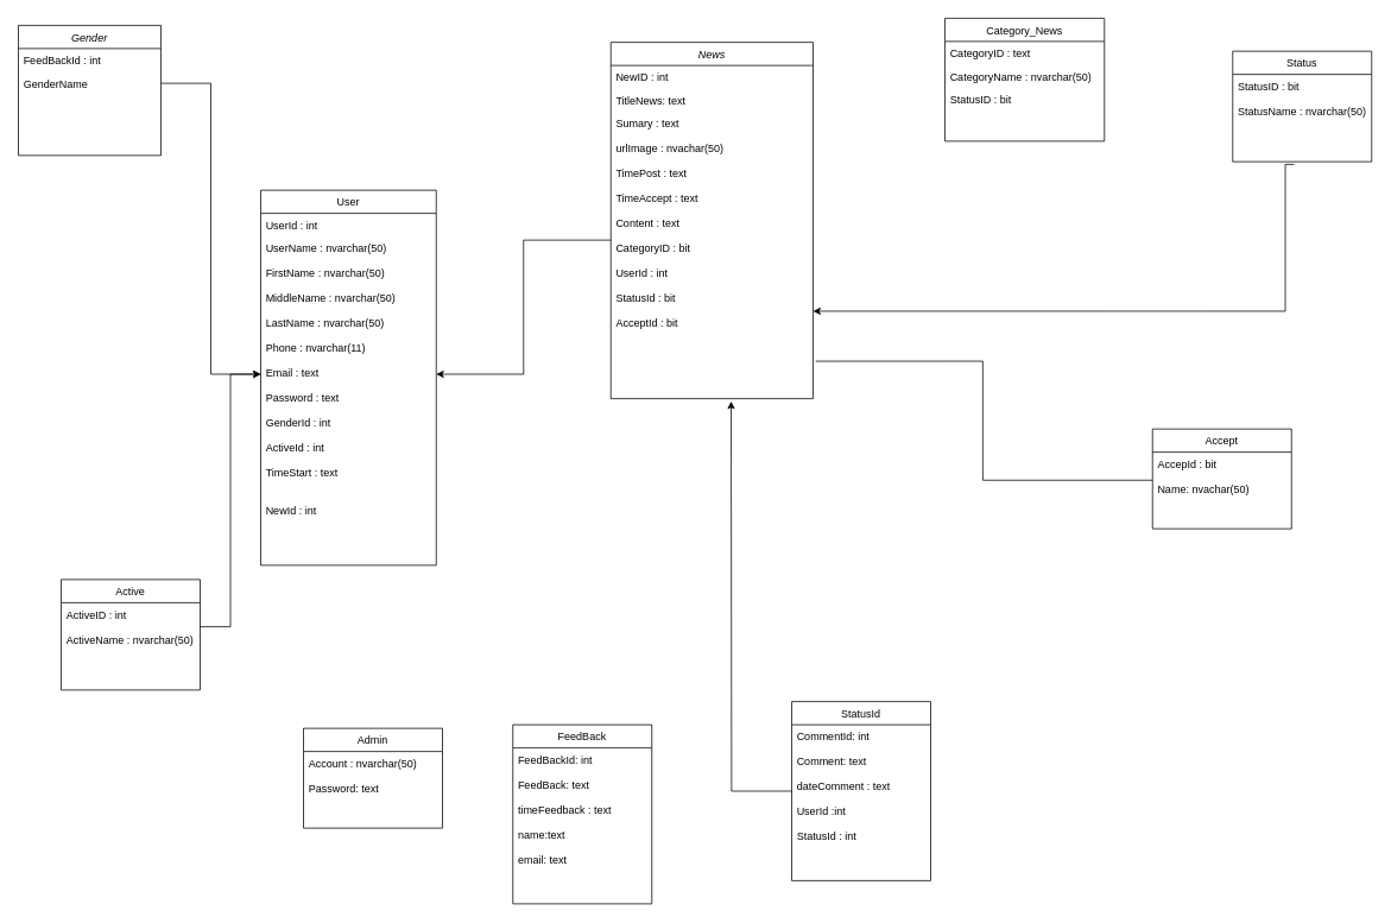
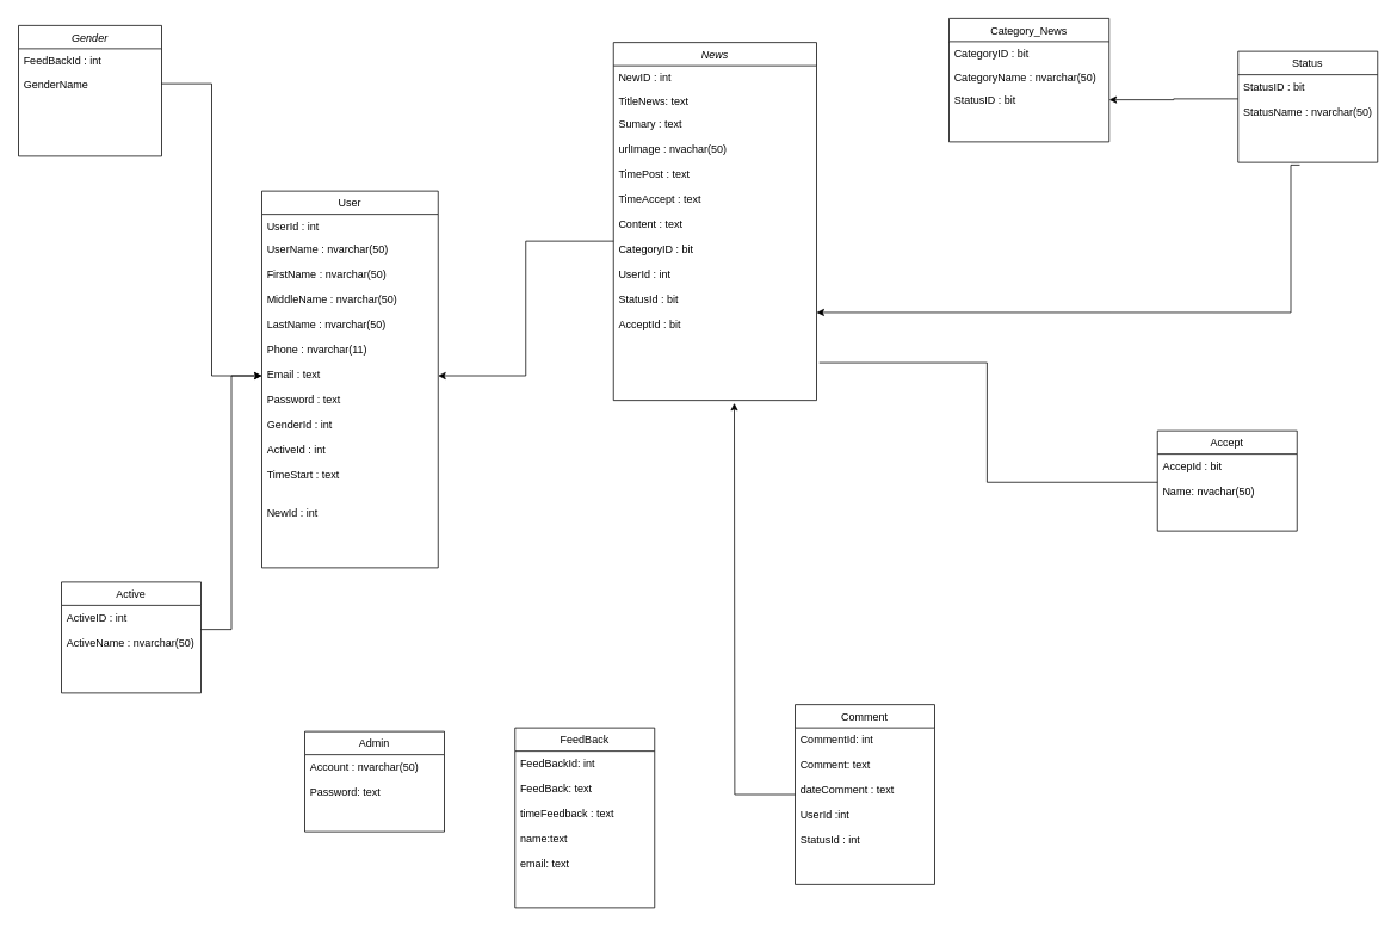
- <mxCell id="12" value="CategoryID : text" style="text;align=left;verticalAlign=top;spacingLeft=4;spacingRight=4;overflow=hidden;rotatable=0;points=[[0,0.5],[1,0.5]];portConstraint=eastwest;" parent="11" vertex="1"><mxGeometry y="26" width="179" height="26" as="geometry" /></mxCell>
+ <mxCell id="12" value="CategoryID : bit" style="text;align=left;verticalAlign=top;spacingLeft=4;spacingRight=4;overflow=hidden;rotatable=0;points=[[0,0.5],[1,0.5]];portConstraint=eastwest;" parent="11" vertex="1"><mxGeometry y="26" width="179" height="26" as="geometry" /></mxCell>
+ <mxCell id="15" style="edgeStyle=orthogonalEdgeStyle;rounded=0;orthogonalLoop=1;jettySize=auto;html=1;exitX=0;exitY=0.5;exitDx=0;exitDy=0;" edge="1" parent="1" source="10" target="14"><mxGeometry relative="1" as="geometry" /></mxCell>
- <mxCell id="26" value="StatusId" style="swimlane;fontStyle=0;align=center;verticalAlign=top;childLayout=stackLayout;horizontal=1;startSize=26;horizontalStack=0;resizeParent=1;resizeLast=0;collapsible=1;marginBottom=0;rounded=0;shadow=0;strokeWidth=1;" vertex="1" parent="1"><mxGeometry x="888" y="787" width="156" height="201" as="geometry"><mxRectangle x="340" y="380" width="170" height="26" as="alternateBounds" /></mxGeometry></mxCell>
+ <mxCell id="26" value="Comment" style="swimlane;fontStyle=0;align=center;verticalAlign=top;childLayout=stackLayout;horizontal=1;startSize=26;horizontalStack=0;resizeParent=1;resizeLast=0;collapsible=1;marginBottom=0;rounded=0;shadow=0;strokeWidth=1;" vertex="1" parent="1"><mxGeometry x="888" y="787" width="156" height="201" as="geometry"><mxRectangle x="340" y="380" width="170" height="26" as="alternateBounds" /></mxGeometry></mxCell>
